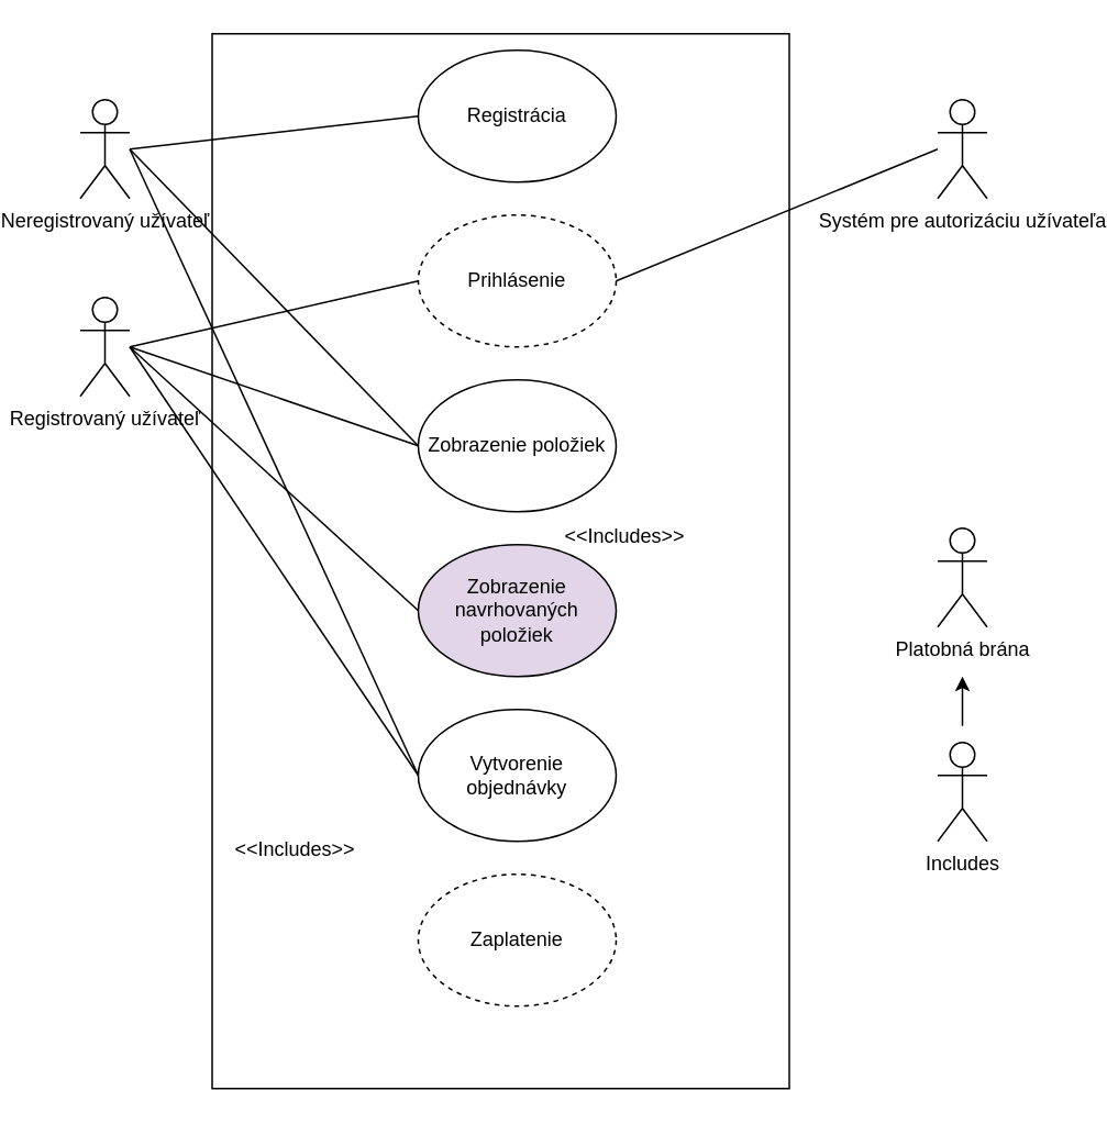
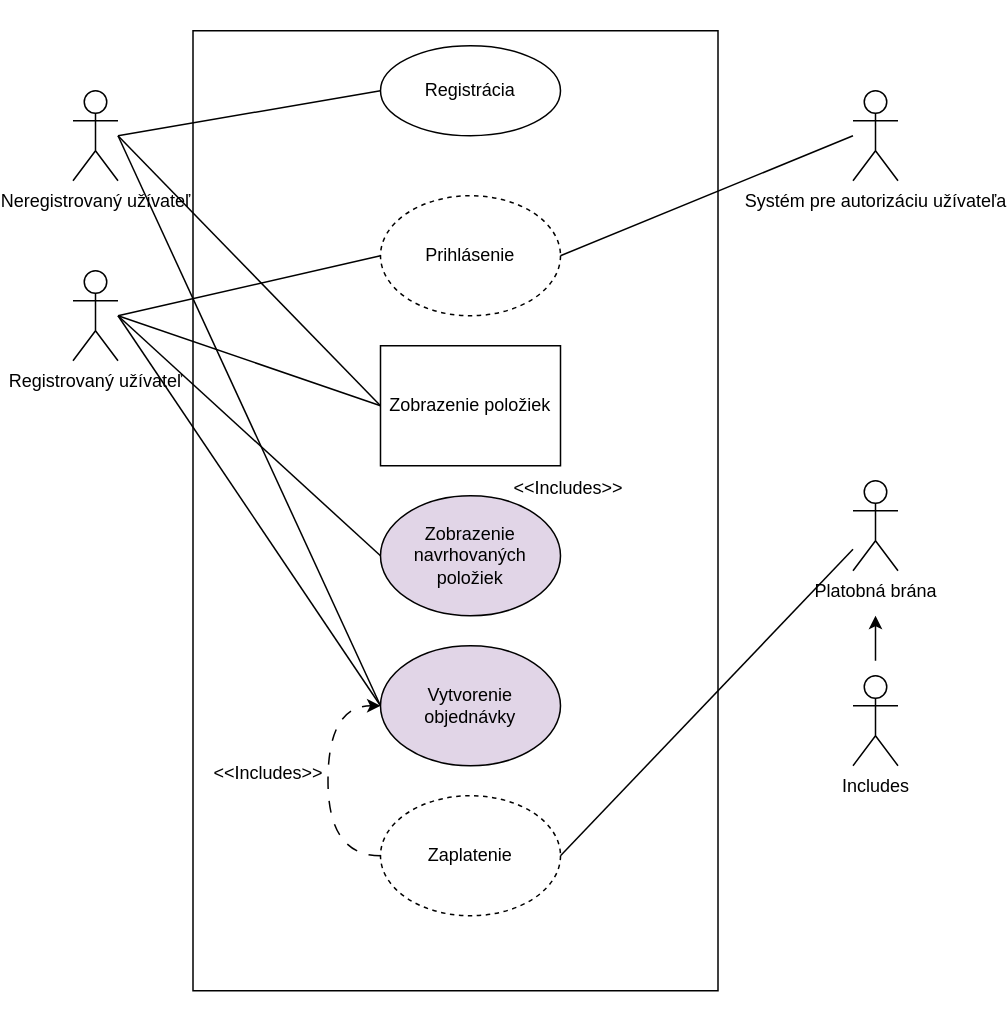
- <mxCell id="13" value="Registrácia" style="ellipse;whiteSpace=wrap;html=1;" parent="1" vertex="1"><mxGeometry x="225" y="30" width="120" height="80" as="geometry" /></mxCell>
+ <mxCell id="13" value="Registrácia" style="ellipse;whiteSpace=wrap;html=1;" parent="1" vertex="1"><mxGeometry x="225" y="30" width="120" height="60" as="geometry" /></mxCell>
- <mxCell id="14" value="Zobrazenie položiek" style="ellipse;whiteSpace=wrap;html=1;" parent="1" vertex="1"><mxGeometry x="225" y="230" width="120" height="80" as="geometry" /></mxCell>
+ <mxCell id="14" value="Zobrazenie položiek" style="whiteSpace=wrap;html=1;rounded=0;" parent="1" vertex="1"><mxGeometry x="225" y="230" width="120" height="80" as="geometry" /></mxCell>
+ <mxCell id="21" value="" style="endArrow=none;html=1;rounded=0;exitX=1;exitY=0.5;exitDx=0;exitDy=0;" edge="1" parent="1" source="10" target="5"><mxGeometry width="50" height="50" relative="1" as="geometry"><mxPoint x="330" y="270" as="sourcePoint" /><mxPoint x="380" y="220" as="targetPoint" /></mxGeometry></mxCell>
- <mxCell id="11" value="Vytvorenie objednávky" style="ellipse;whiteSpace=wrap;html=1;" parent="1" vertex="1"><mxGeometry x="225" y="430" width="120" height="80" as="geometry" /></mxCell>
+ <mxCell id="11" value="Vytvorenie objednávky" style="ellipse;whiteSpace=wrap;html=1;fillColor=#e1d5e7;" parent="1" vertex="1"><mxGeometry x="225" y="430" width="120" height="80" as="geometry" /></mxCell>
+ <mxCell id="9" value="" style="edgeStyle=orthogonalEdgeStyle;rounded=0;orthogonalLoop=1;jettySize=auto;html=1;dashed=1;dashPattern=8 8;curved=1;" edge="1" parent="1" source="10" target="11"><mxGeometry relative="1" as="geometry"><Array as="points"><mxPoint x="190" y="570" /><mxPoint x="190" y="470" /></Array></mxGeometry></mxCell>
